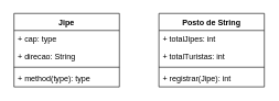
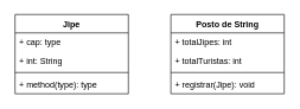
- <mxCell id="4" value="+ direcao: String" style="text;strokeColor=none;fillColor=none;align=left;verticalAlign=top;spacingLeft=4;spacingRight=4;overflow=hidden;rotatable=0;points=[[0,0.5],[1,0.5]];portConstraint=eastwest;" vertex="1" parent="2"><mxGeometry y="52" width="160" height="26" as="geometry" /></mxCell>
+ <mxCell id="4" value="+ int: String" style="text;strokeColor=none;fillColor=none;align=left;verticalAlign=top;spacingLeft=4;spacingRight=4;overflow=hidden;rotatable=0;points=[[0,0.5],[1,0.5]];portConstraint=eastwest;" vertex="1" parent="2"><mxGeometry y="52" width="160" height="26" as="geometry" /></mxCell>
- <mxCell id="11" value="+ registrar(Jipe): int" style="text;strokeColor=none;fillColor=none;align=left;verticalAlign=top;spacingLeft=4;spacingRight=4;overflow=hidden;rotatable=0;points=[[0,0.5],[1,0.5]];portConstraint=eastwest;" vertex="1" parent="7"><mxGeometry y="86" width="160" height="26" as="geometry" /></mxCell>
+ <mxCell id="11" value="+ registrar(Jipe): void" style="text;strokeColor=none;fillColor=none;align=left;verticalAlign=top;spacingLeft=4;spacingRight=4;overflow=hidden;rotatable=0;points=[[0,0.5],[1,0.5]];portConstraint=eastwest;" vertex="1" parent="7"><mxGeometry y="86" width="160" height="26" as="geometry" /></mxCell>
